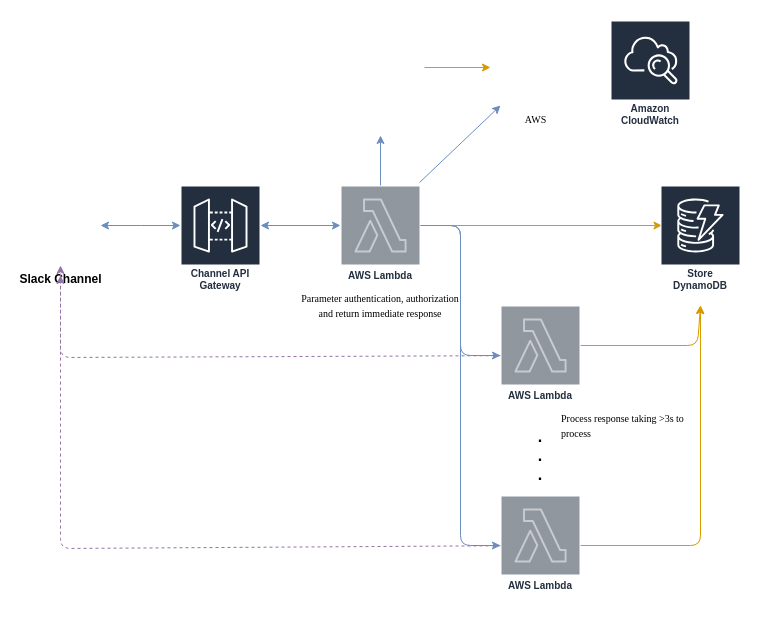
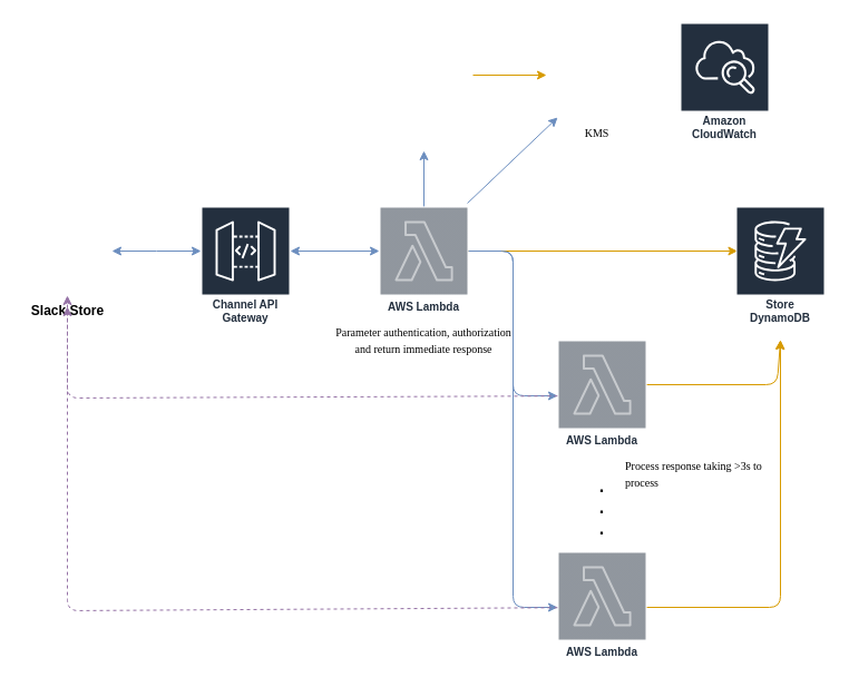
- <mxCell id="21" value="&lt;font style=&quot;font-size: 10px&quot; face=&quot;Verdana&quot;&gt;AWS&lt;/font&gt;" style="shape=image;html=1;verticalAlign=top;verticalLabelPosition=bottom;labelBackgroundColor=#ffffff;imageAspect=0;aspect=fixed;image=https://cdn2.iconfinder.com/data/icons/freecns-cumulus/16/519655-159_Key-128.png;opacity=50;" parent="1" vertex="1"><mxGeometry x="500" y="35" width="70" height="70" as="geometry" /></mxCell>
+ <mxCell id="21" value="&lt;font style=&quot;font-size: 10px&quot; face=&quot;Verdana&quot;&gt;KMS&lt;/font&gt;" style="shape=image;html=1;verticalAlign=top;verticalLabelPosition=bottom;labelBackgroundColor=#ffffff;imageAspect=0;aspect=fixed;image=https://cdn2.iconfinder.com/data/icons/freecns-cumulus/16/519655-159_Key-128.png;opacity=50;" parent="1" vertex="1"><mxGeometry x="500" y="35" width="70" height="70" as="geometry" /></mxCell>
- <mxCell id="4" value="&lt;b&gt;Slack Channel&lt;br&gt;&lt;/b&gt;" style="shape=image;html=1;verticalAlign=top;verticalLabelPosition=bottom;labelBackgroundColor=#ffffff;imageAspect=0;aspect=fixed;image=https://cdn4.iconfinder.com/data/icons/logos-and-brands/512/306_Slack_logo-128.png" parent="1" vertex="1"><mxGeometry x="20" y="185" width="80" height="80" as="geometry" /></mxCell>
+ <mxCell id="4" value="&lt;b&gt;Slack Store&lt;br&gt;&lt;/b&gt;" style="shape=image;html=1;verticalAlign=top;verticalLabelPosition=bottom;labelBackgroundColor=#ffffff;imageAspect=0;aspect=fixed;image=https://cdn4.iconfinder.com/data/icons/logos-and-brands/512/306_Slack_logo-128.png" parent="1" vertex="1"><mxGeometry x="20" y="185" width="80" height="80" as="geometry" /></mxCell>
